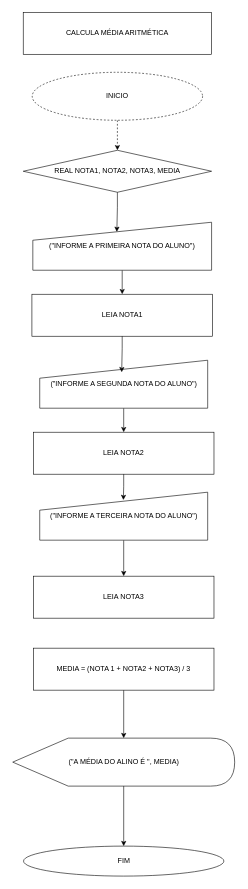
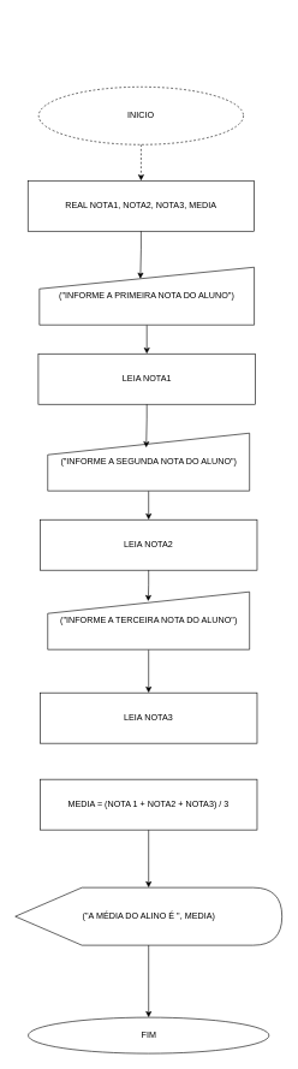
- <mxCell id="2" value="CALCULA MÉDIA ARITMÉTICA" style="rounded=0;whiteSpace=wrap;html=1;" vertex="1" parent="1"><mxGeometry x="38" y="20" width="314" height="70" as="geometry" /></mxCell>
- <mxCell id="16" value="REAL NOTA1, NOTA2, NOTA3, MEDIA" style="rhombus;whiteSpace=wrap;html=1;" vertex="1" parent="1"><mxGeometry x="38" y="250" width="314" height="70" as="geometry" /></mxCell>
+ <mxCell id="16" value="REAL NOTA1, NOTA2, NOTA3, MEDIA" style="rounded=0;whiteSpace=wrap;html=1;" vertex="1" parent="1"><mxGeometry x="38" y="250" width="314" height="70" as="geometry" /></mxCell>
